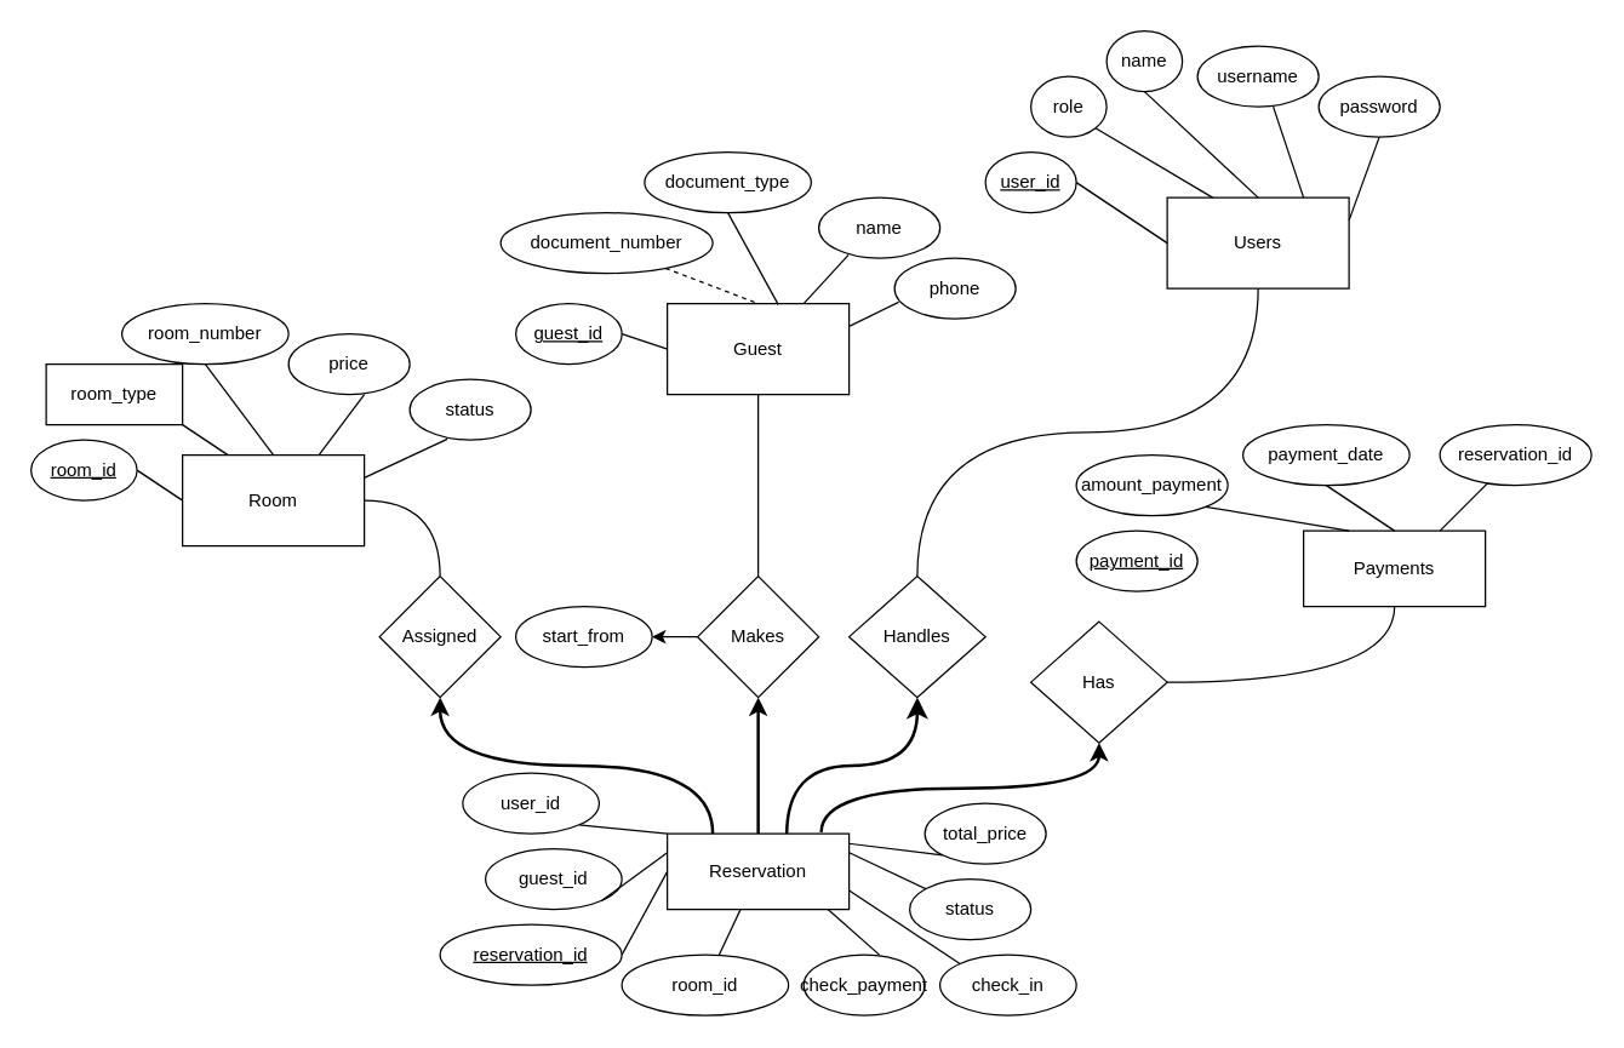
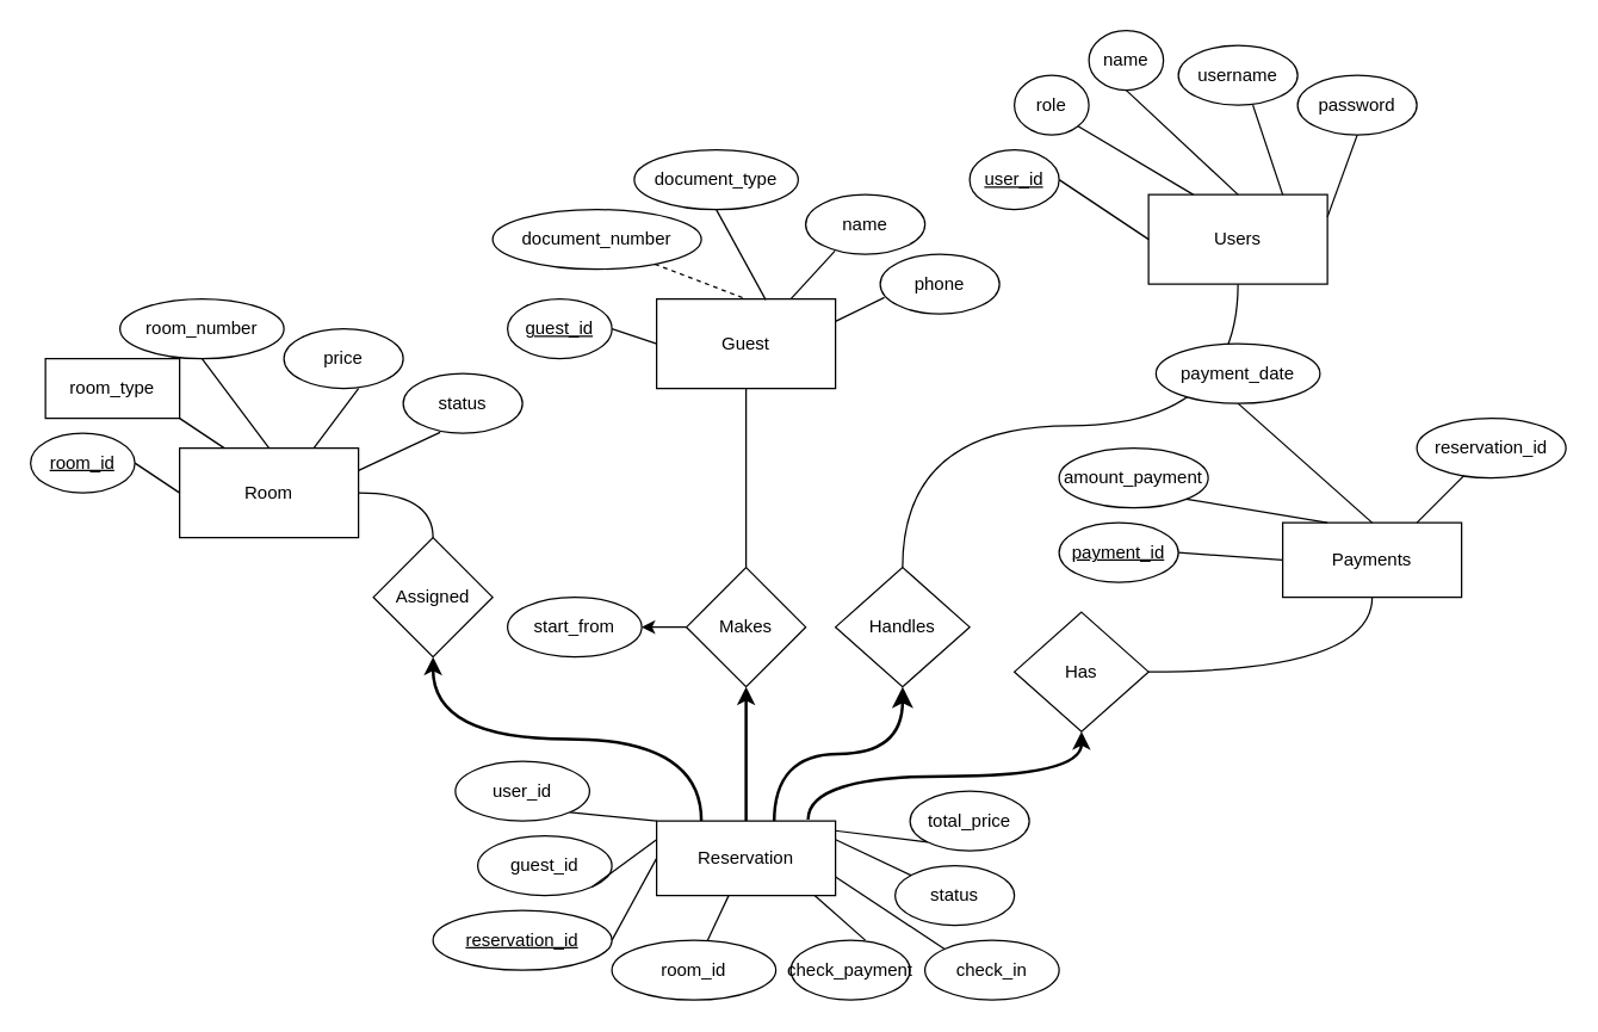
- <mxCell id="38" value="payment_date" style="ellipse;whiteSpace=wrap;html=1;fontStyle=0" parent="1" vertex="1"><mxGeometry x="820" y="280" width="110" height="40" as="geometry" /></mxCell>
+ <mxCell id="38" value="payment_date" style="ellipse;whiteSpace=wrap;html=1;fontStyle=0" parent="1" vertex="1"><mxGeometry x="775" y="230" width="110" height="40" as="geometry" /></mxCell>
+ <mxCell id="44" value="" style="endArrow=none;html=1;rounded=0;exitX=1;exitY=0.5;exitDx=0;exitDy=0;entryX=0;entryY=0.5;entryDx=0;entryDy=0;" parent="1" source="37" target="36" edge="1"><mxGeometry width="50" height="50" relative="1" as="geometry"><mxPoint x="813" y="334" as="sourcePoint" /><mxPoint x="860" y="350" as="targetPoint" /></mxGeometry></mxCell>
- <mxCell id="68" value="Assigned" style="rhombus;whiteSpace=wrap;html=1;" parent="1" vertex="1"><mxGeometry x="250" y="380" width="80" height="80" as="geometry" /></mxCell>
+ <mxCell id="68" value="Assigned" style="rhombus;whiteSpace=wrap;html=1;" parent="1" vertex="1"><mxGeometry x="250" y="360" width="80" height="80" as="geometry" /></mxCell>
